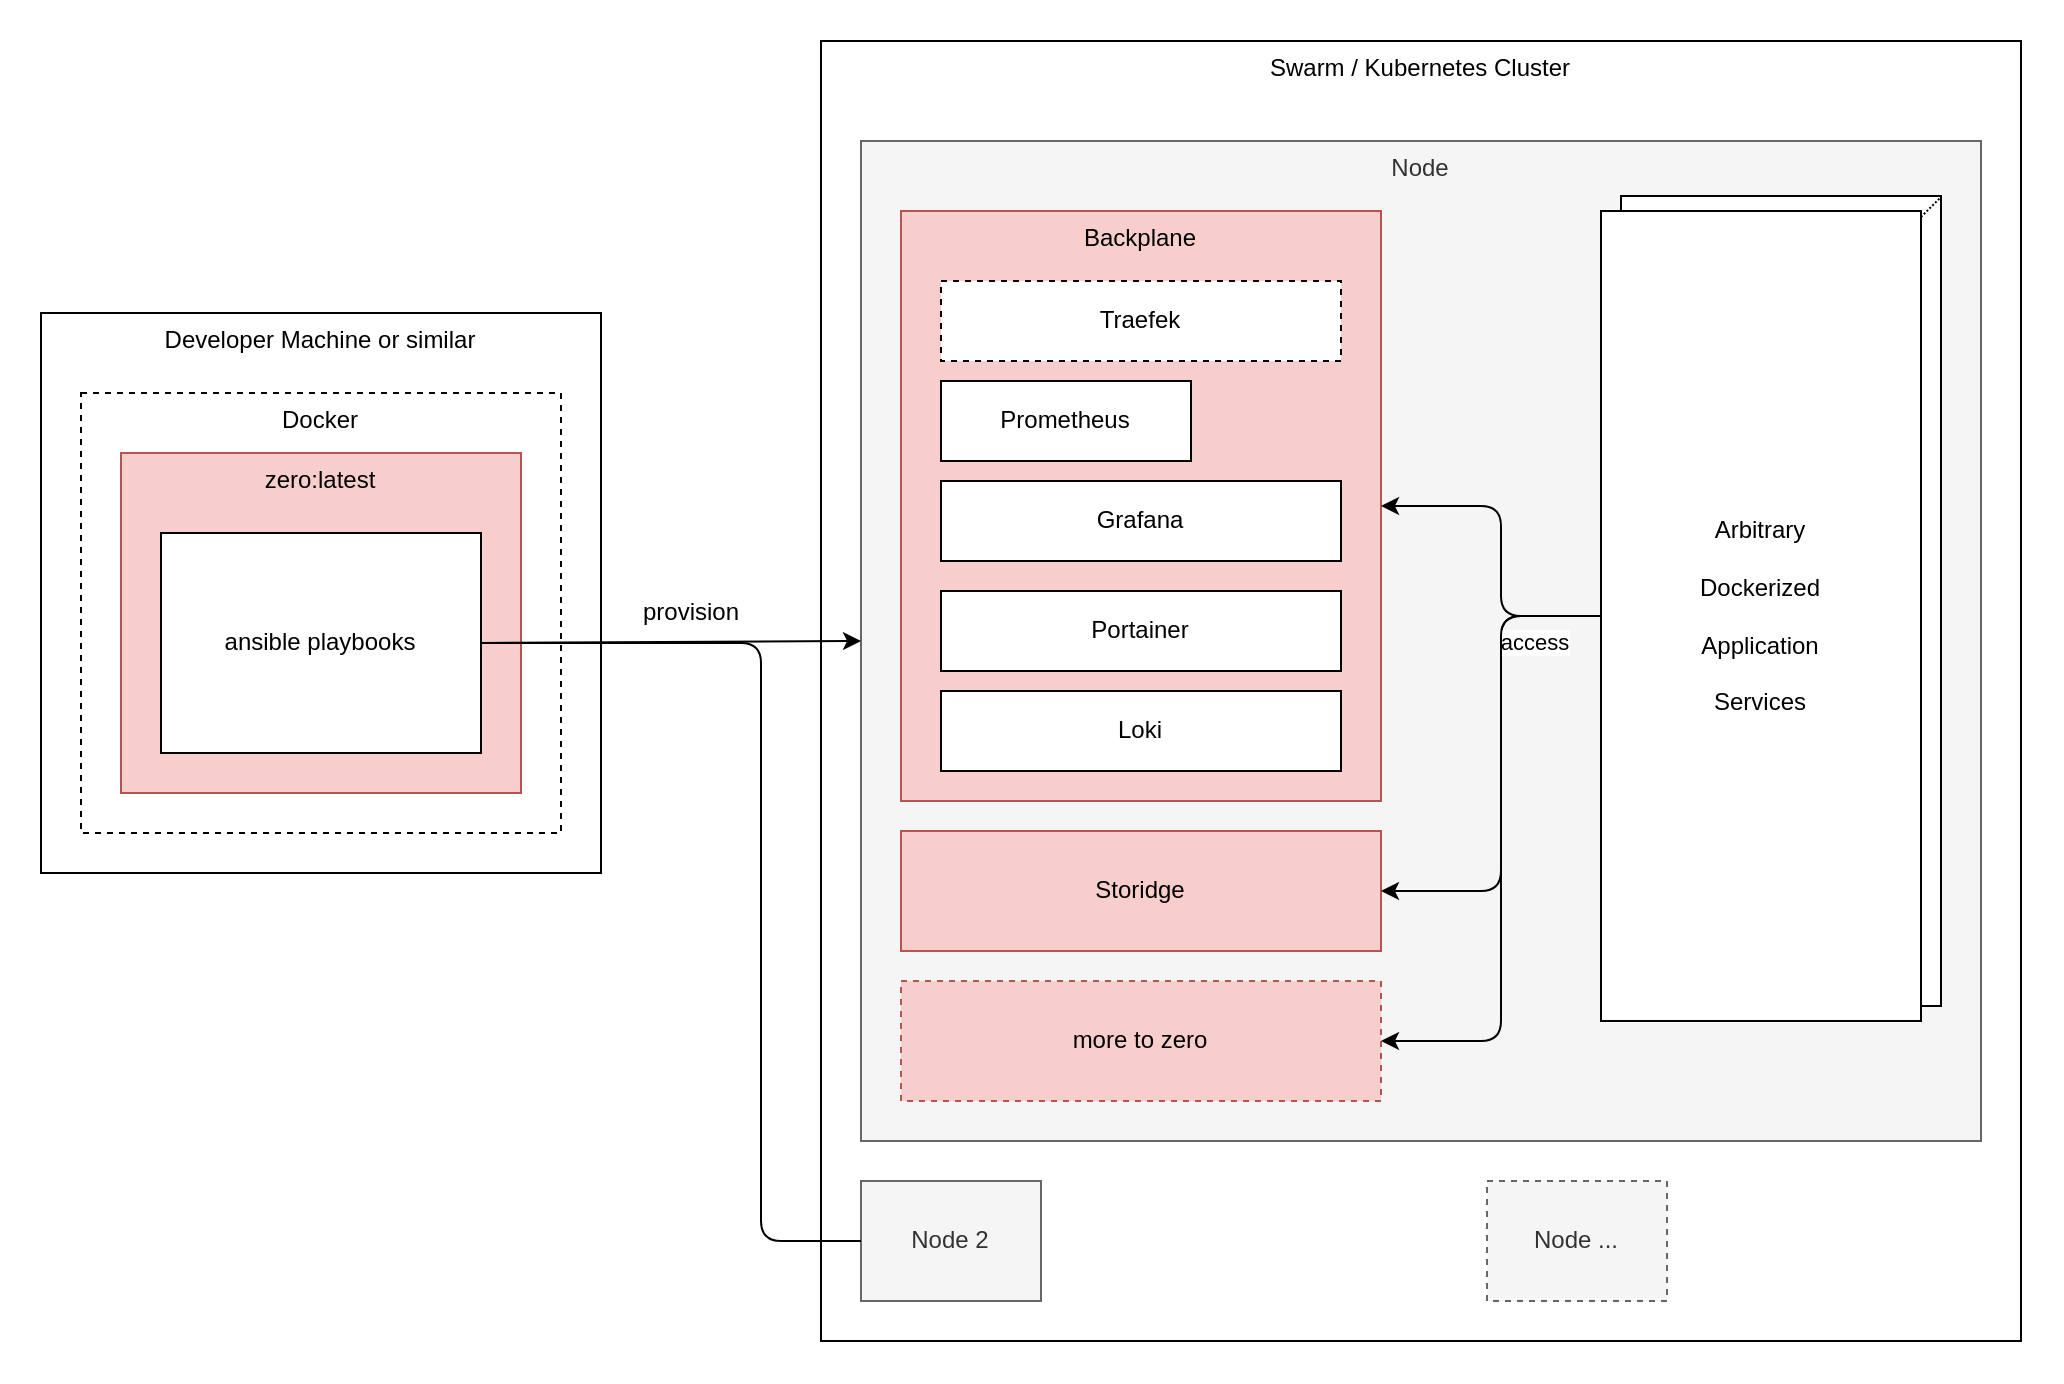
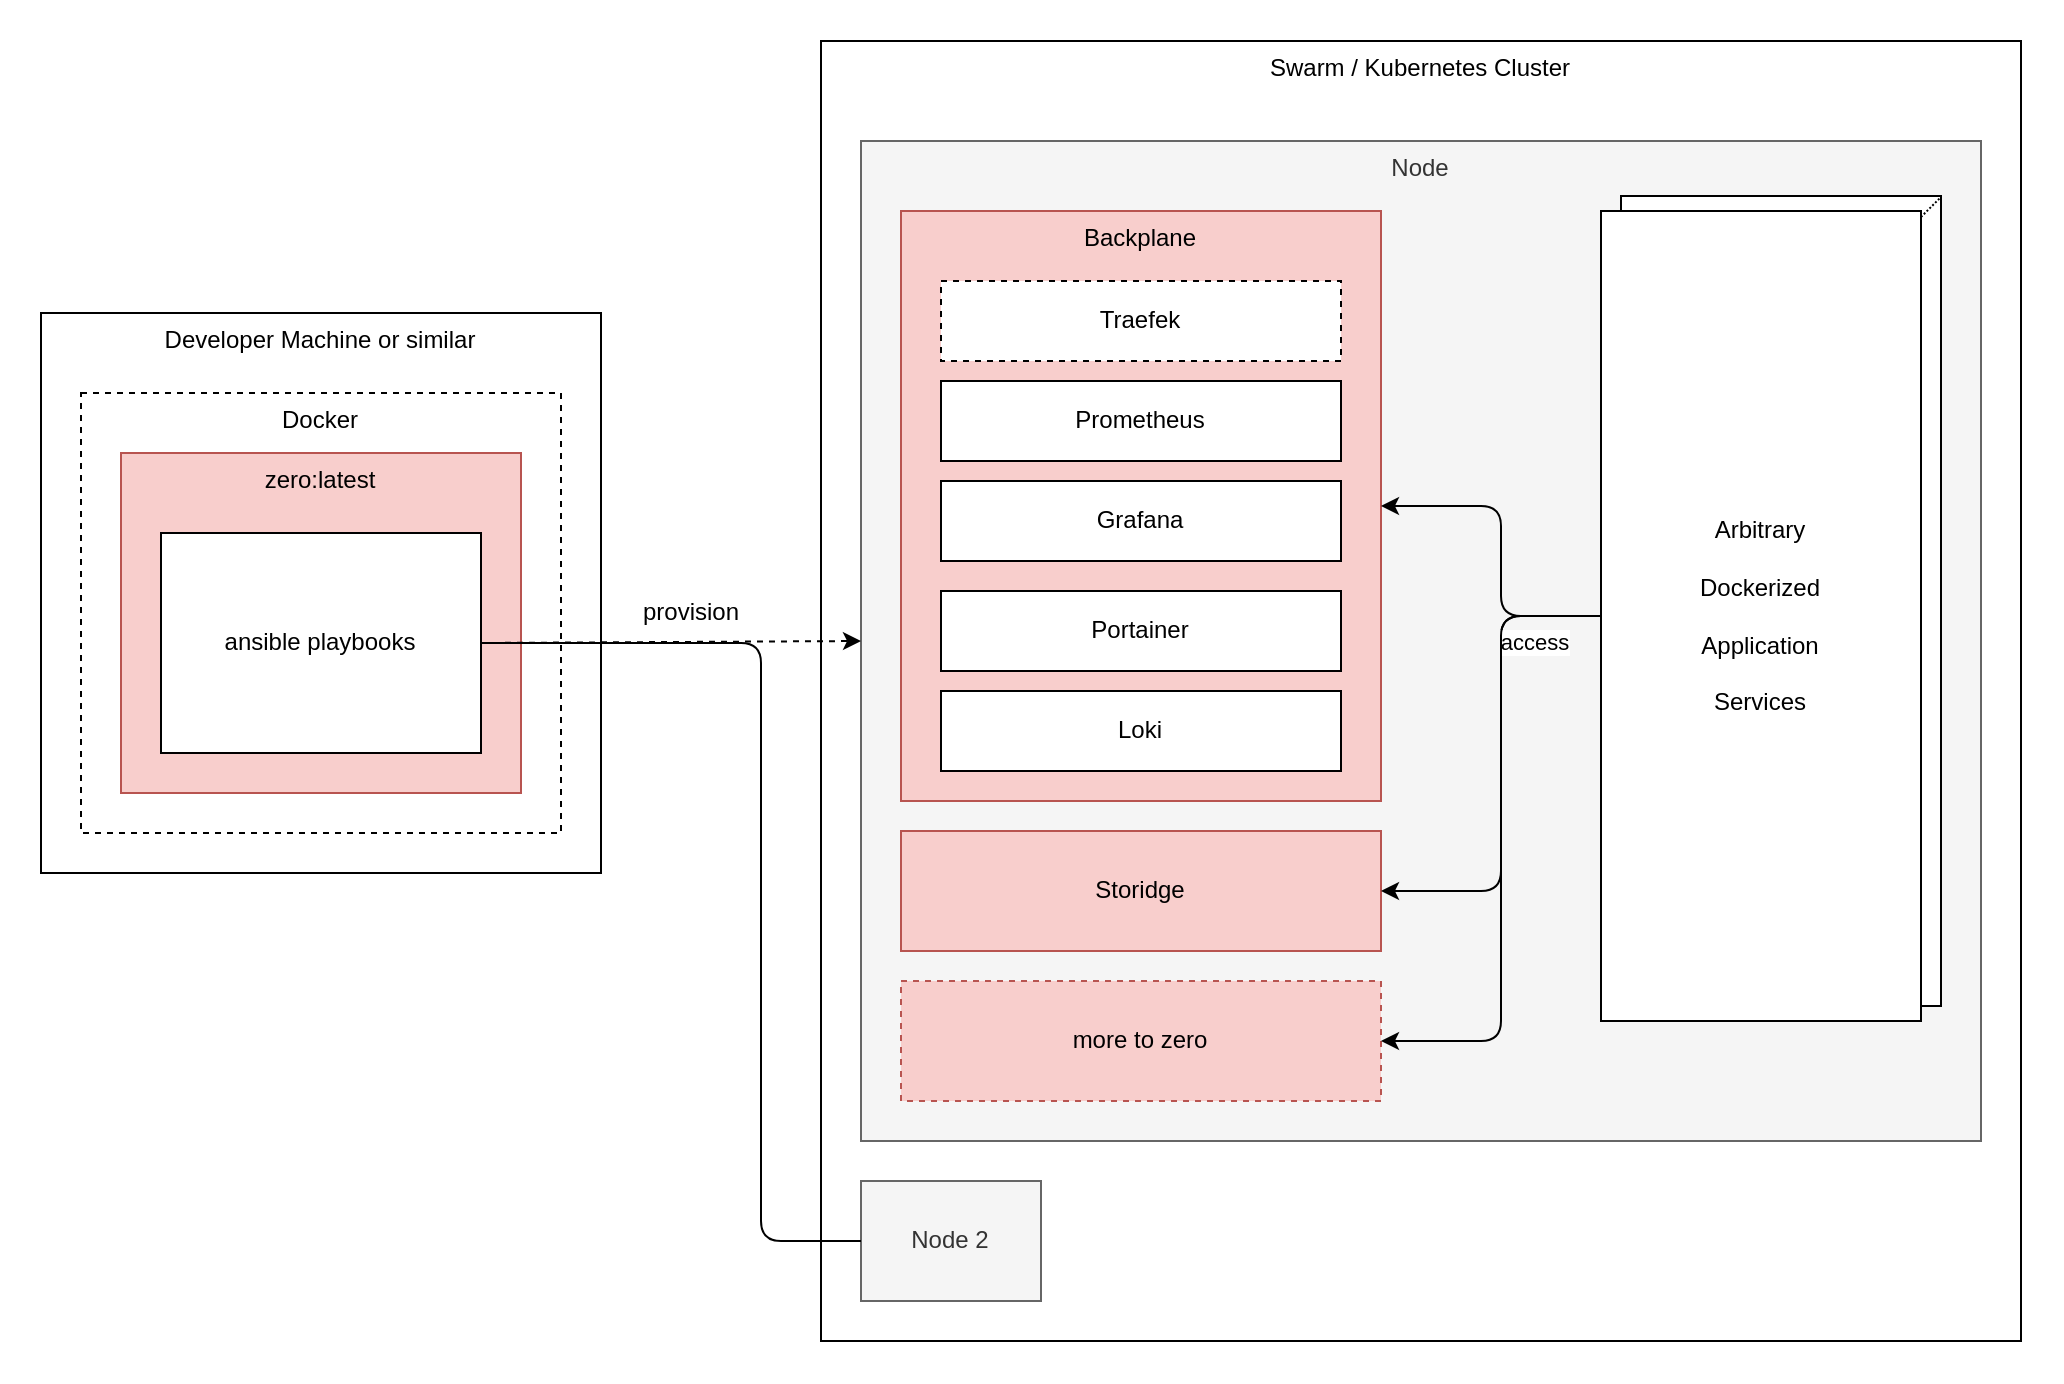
- <mxCell id="12" value="Prometheus" style="rounded=0;whiteSpace=wrap;html=1;verticalAlign=middle;" vertex="1" parent="1"><mxGeometry x="470" y="190" width="125" height="40" as="geometry" /></mxCell>
+ <mxCell id="12" value="Prometheus" style="rounded=0;whiteSpace=wrap;html=1;verticalAlign=middle;" vertex="1" parent="1"><mxGeometry x="470" y="190" width="200" height="40" as="geometry" /></mxCell>
- <mxCell id="9" value="" style="endArrow=classic;html=1;exitX=1;exitY=0.5;exitDx=0;exitDy=0;entryX=0;entryY=0.5;entryDx=0;entryDy=0;" edge="1" parent="1" source="8" target="5"><mxGeometry width="50" height="50" relative="1" as="geometry"><mxPoint x="310" y="640" as="sourcePoint" /><mxPoint x="410" y="435" as="targetPoint" /></mxGeometry></mxCell>
+ <mxCell id="9" value="" style="endArrow=classic;html=1;exitX=1;exitY=0.5;exitDx=0;exitDy=0;entryX=0;entryY=0.5;entryDx=0;entryDy=0;dashed=1;" edge="1" parent="1" source="8" target="5"><mxGeometry width="50" height="50" relative="1" as="geometry"><mxPoint x="310" y="640" as="sourcePoint" /><mxPoint x="410" y="435" as="targetPoint" /></mxGeometry></mxCell>
- <mxCell id="21" value="Node ..." style="rounded=0;whiteSpace=wrap;html=1;verticalAlign=middle;fillColor=#f5f5f5;strokeColor=#666666;fontColor=#333333;dashed=1;" vertex="1" parent="1"><mxGeometry x="743" y="590" width="90" height="60" as="geometry" /></mxCell>
